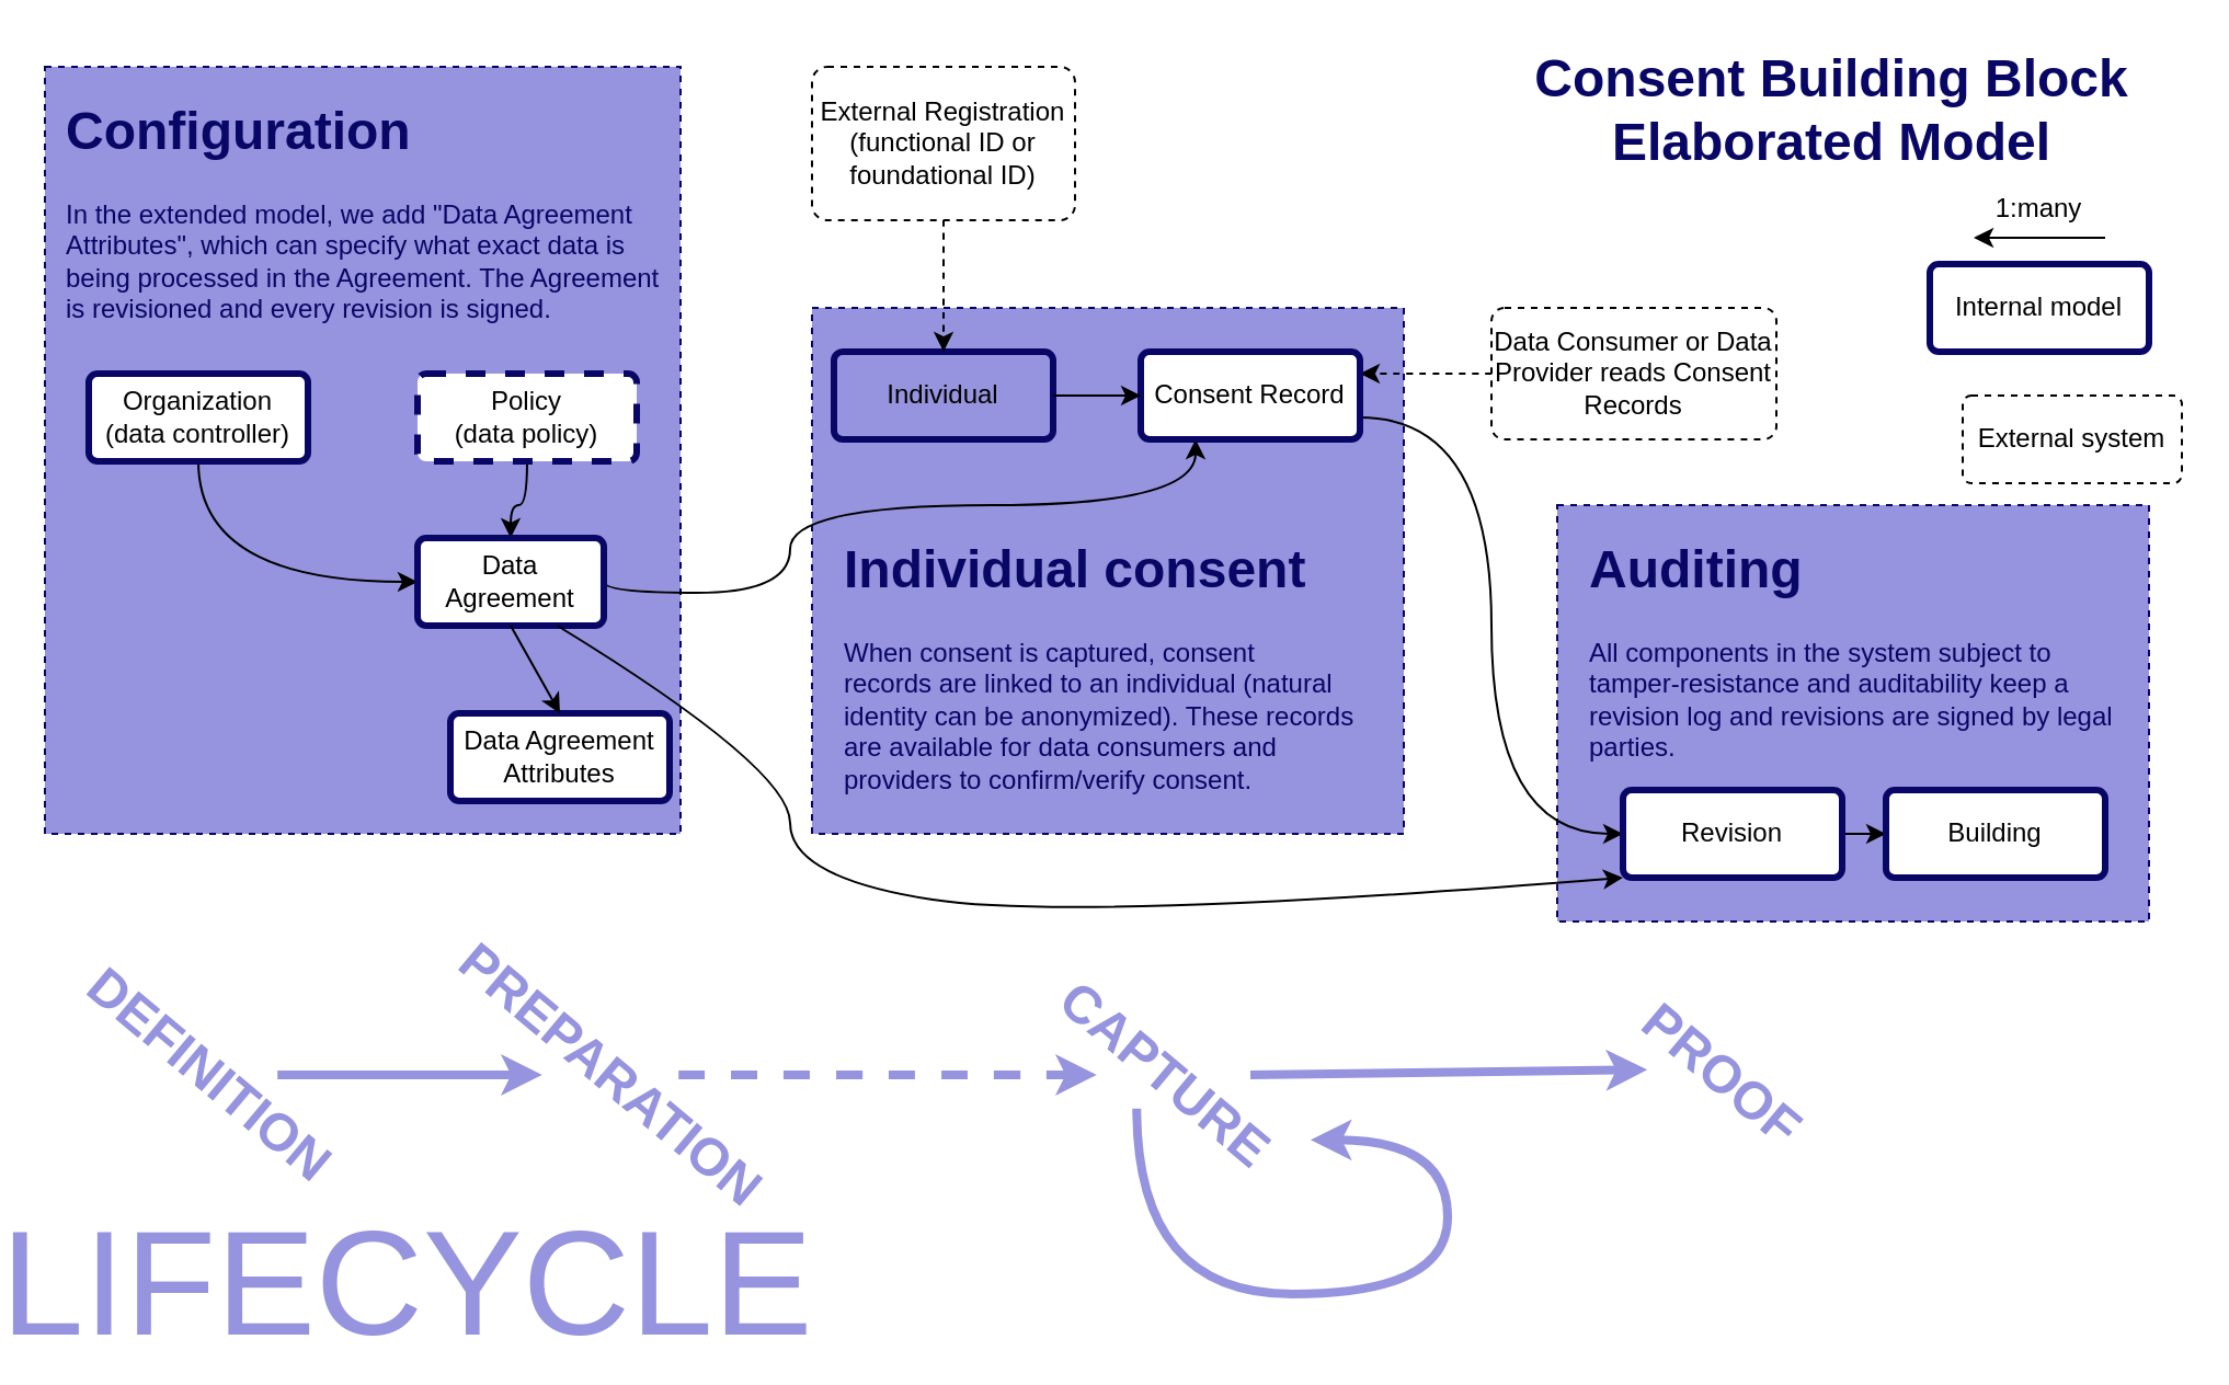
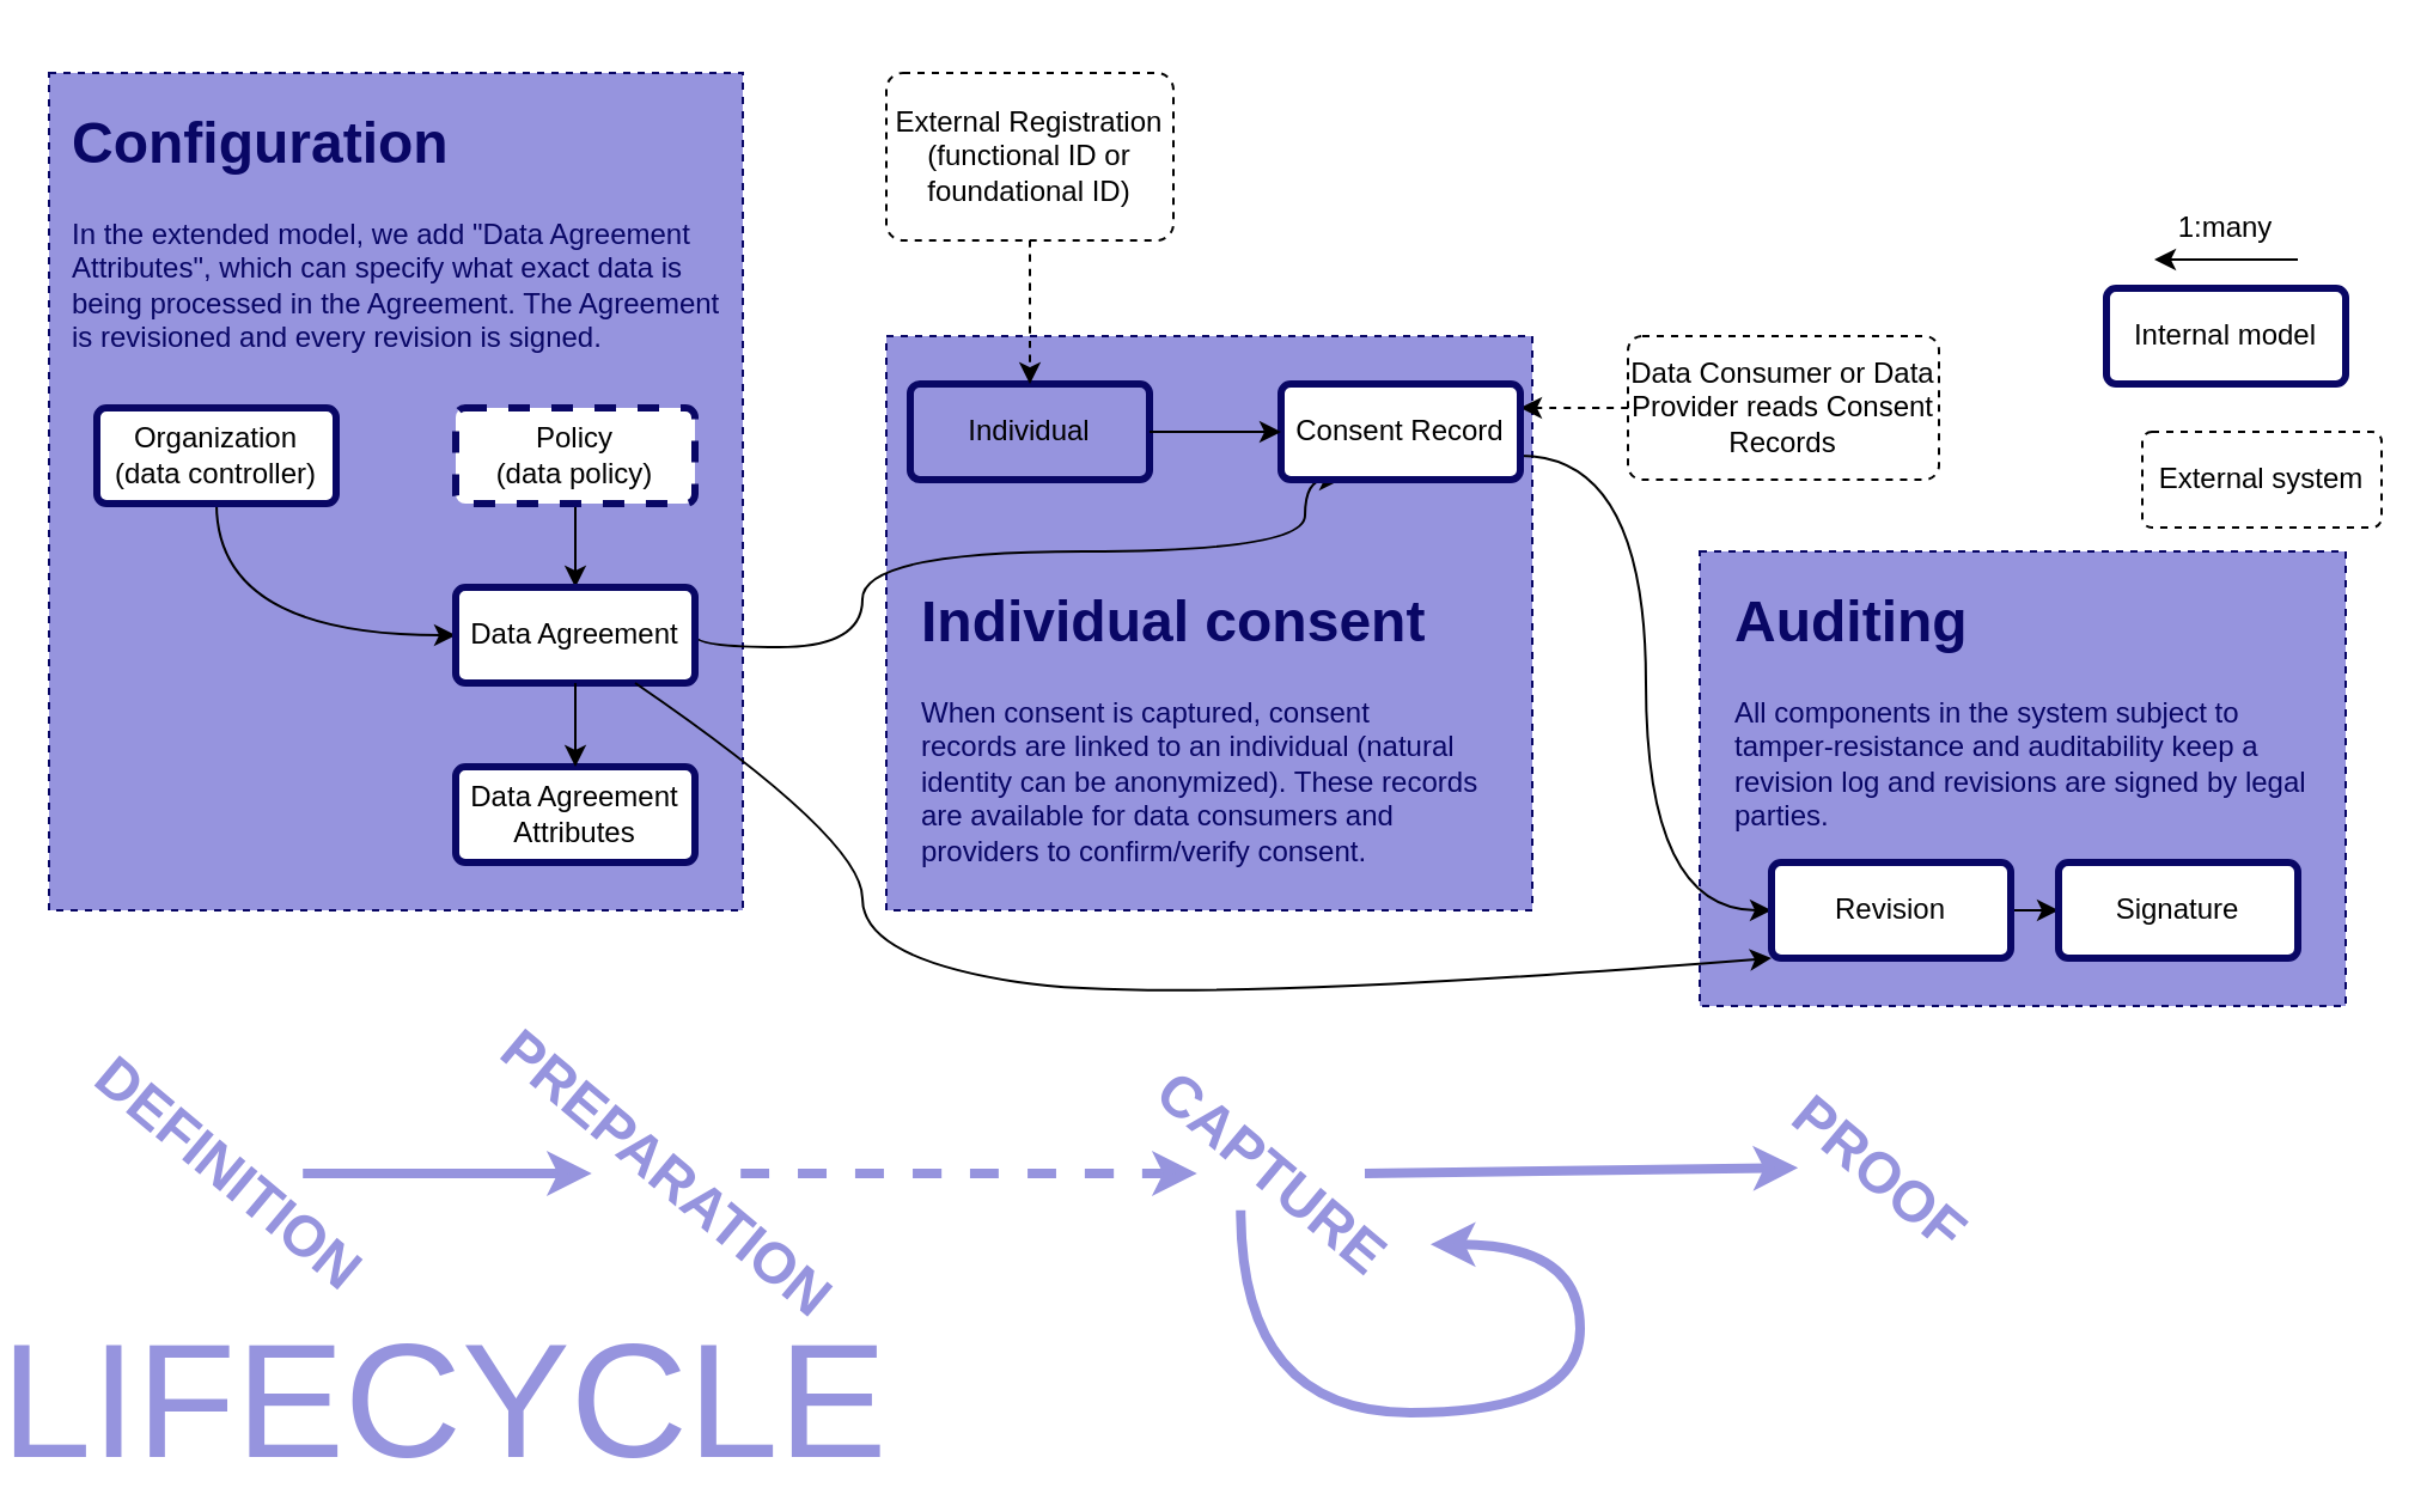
- <mxCell id="22" value="Consent Building Block&lt;br&gt;Elaborated Model" style="text;strokeColor=none;fillColor=none;html=1;fontSize=24;fontStyle=1;verticalAlign=middle;align=center;dashed=1;fontColor=#090765;" parent="1" vertex="1"><mxGeometry x="690" y="20" width="290" height="60" as="geometry" /></mxCell>
- <mxCell id="15" value="Consent Record" style="rounded=1;arcSize=10;whiteSpace=wrap;html=1;align=center;strokeWidth=3;strokeColor=#090765;" parent="1" vertex="1"><mxGeometry x="520" y="160" width="100" height="40" as="geometry" /></mxCell>
+ <mxCell id="15" value="Consent Record" style="rounded=1;arcSize=10;whiteSpace=wrap;html=1;align=center;strokeWidth=3;strokeColor=#090765;" parent="1" vertex="1"><mxGeometry x="535" y="160" width="100" height="40" as="geometry" /></mxCell>
- <mxCell id="10" value="Data Agreement" style="rounded=1;arcSize=10;whiteSpace=wrap;html=1;align=center;strokeWidth=3;strokeColor=#090765;" parent="1" vertex="1"><mxGeometry x="190" y="245" width="85" height="40" as="geometry" /></mxCell>
+ <mxCell id="10" value="Data Agreement" style="rounded=1;arcSize=10;whiteSpace=wrap;html=1;align=center;strokeWidth=3;strokeColor=#090765;" parent="1" vertex="1"><mxGeometry x="190" y="245" width="100" height="40" as="geometry" /></mxCell>
- <mxCell id="29" value="Data Agreement Attributes" style="rounded=1;arcSize=10;whiteSpace=wrap;html=1;align=center;strokeWidth=3;strokeColor=#090765;" parent="1" vertex="1"><mxGeometry x="205" y="325" width="100" height="40" as="geometry" /></mxCell>
+ <mxCell id="29" value="Data Agreement Attributes" style="rounded=1;arcSize=10;whiteSpace=wrap;html=1;align=center;strokeWidth=3;strokeColor=#090765;" parent="1" vertex="1"><mxGeometry x="190" y="320" width="100" height="40" as="geometry" /></mxCell>
- <mxCell id="28" value="Building" style="rounded=1;arcSize=10;whiteSpace=wrap;html=1;align=center;strokeWidth=3;strokeColor=#090765;" parent="1" vertex="1"><mxGeometry x="860" y="360" width="100" height="40" as="geometry" /></mxCell>
+ <mxCell id="28" value="Signature" style="rounded=1;arcSize=10;whiteSpace=wrap;html=1;align=center;strokeWidth=3;strokeColor=#090765;" parent="1" vertex="1"><mxGeometry x="860" y="360" width="100" height="40" as="geometry" /></mxCell>
